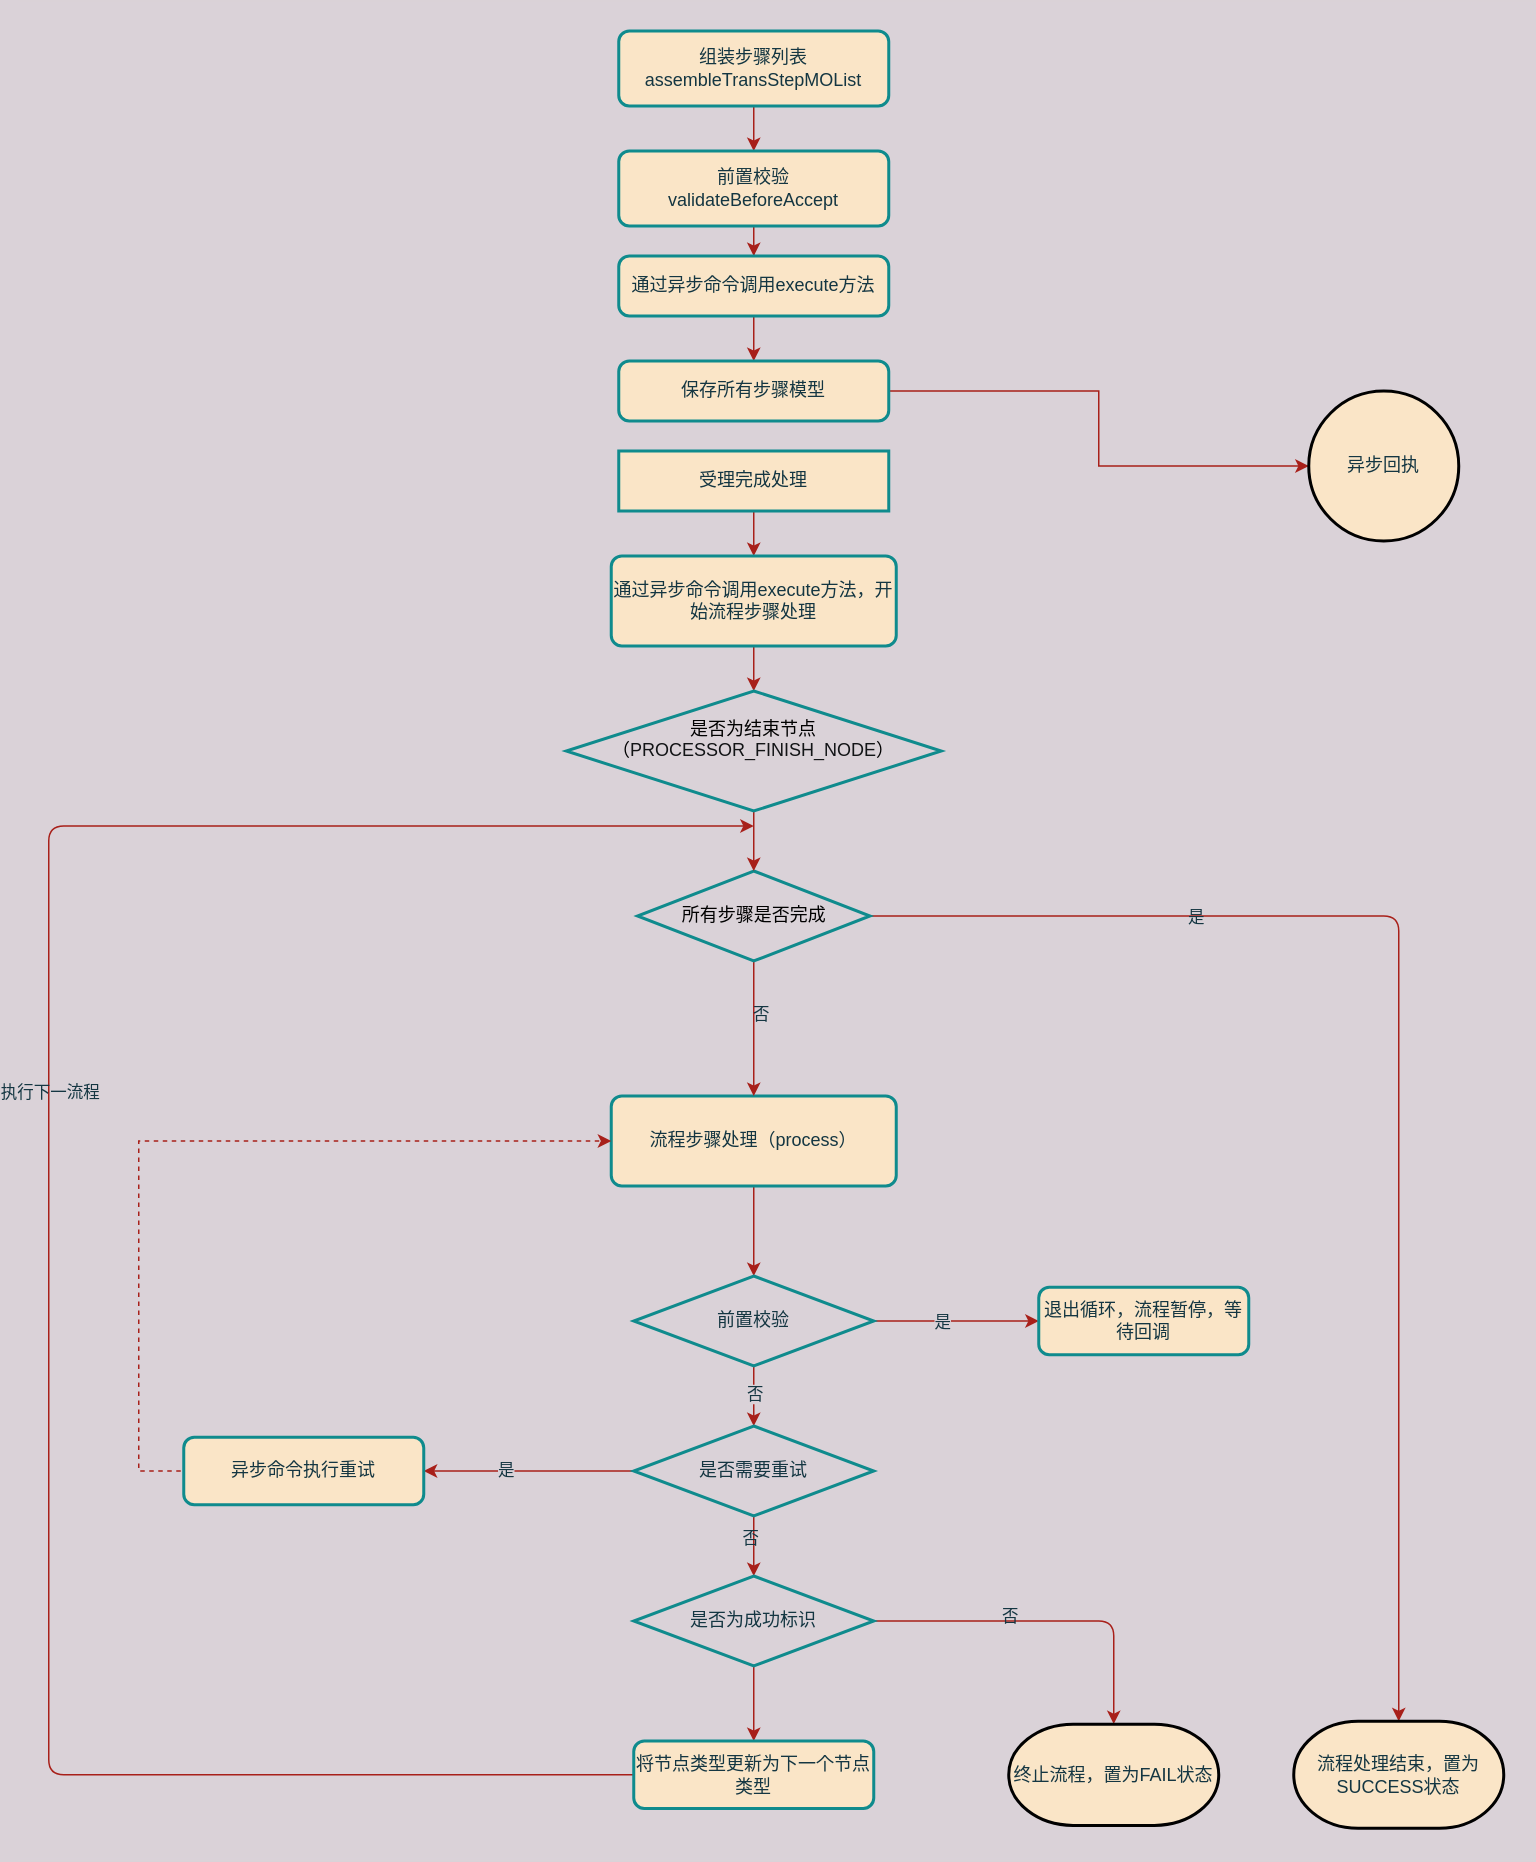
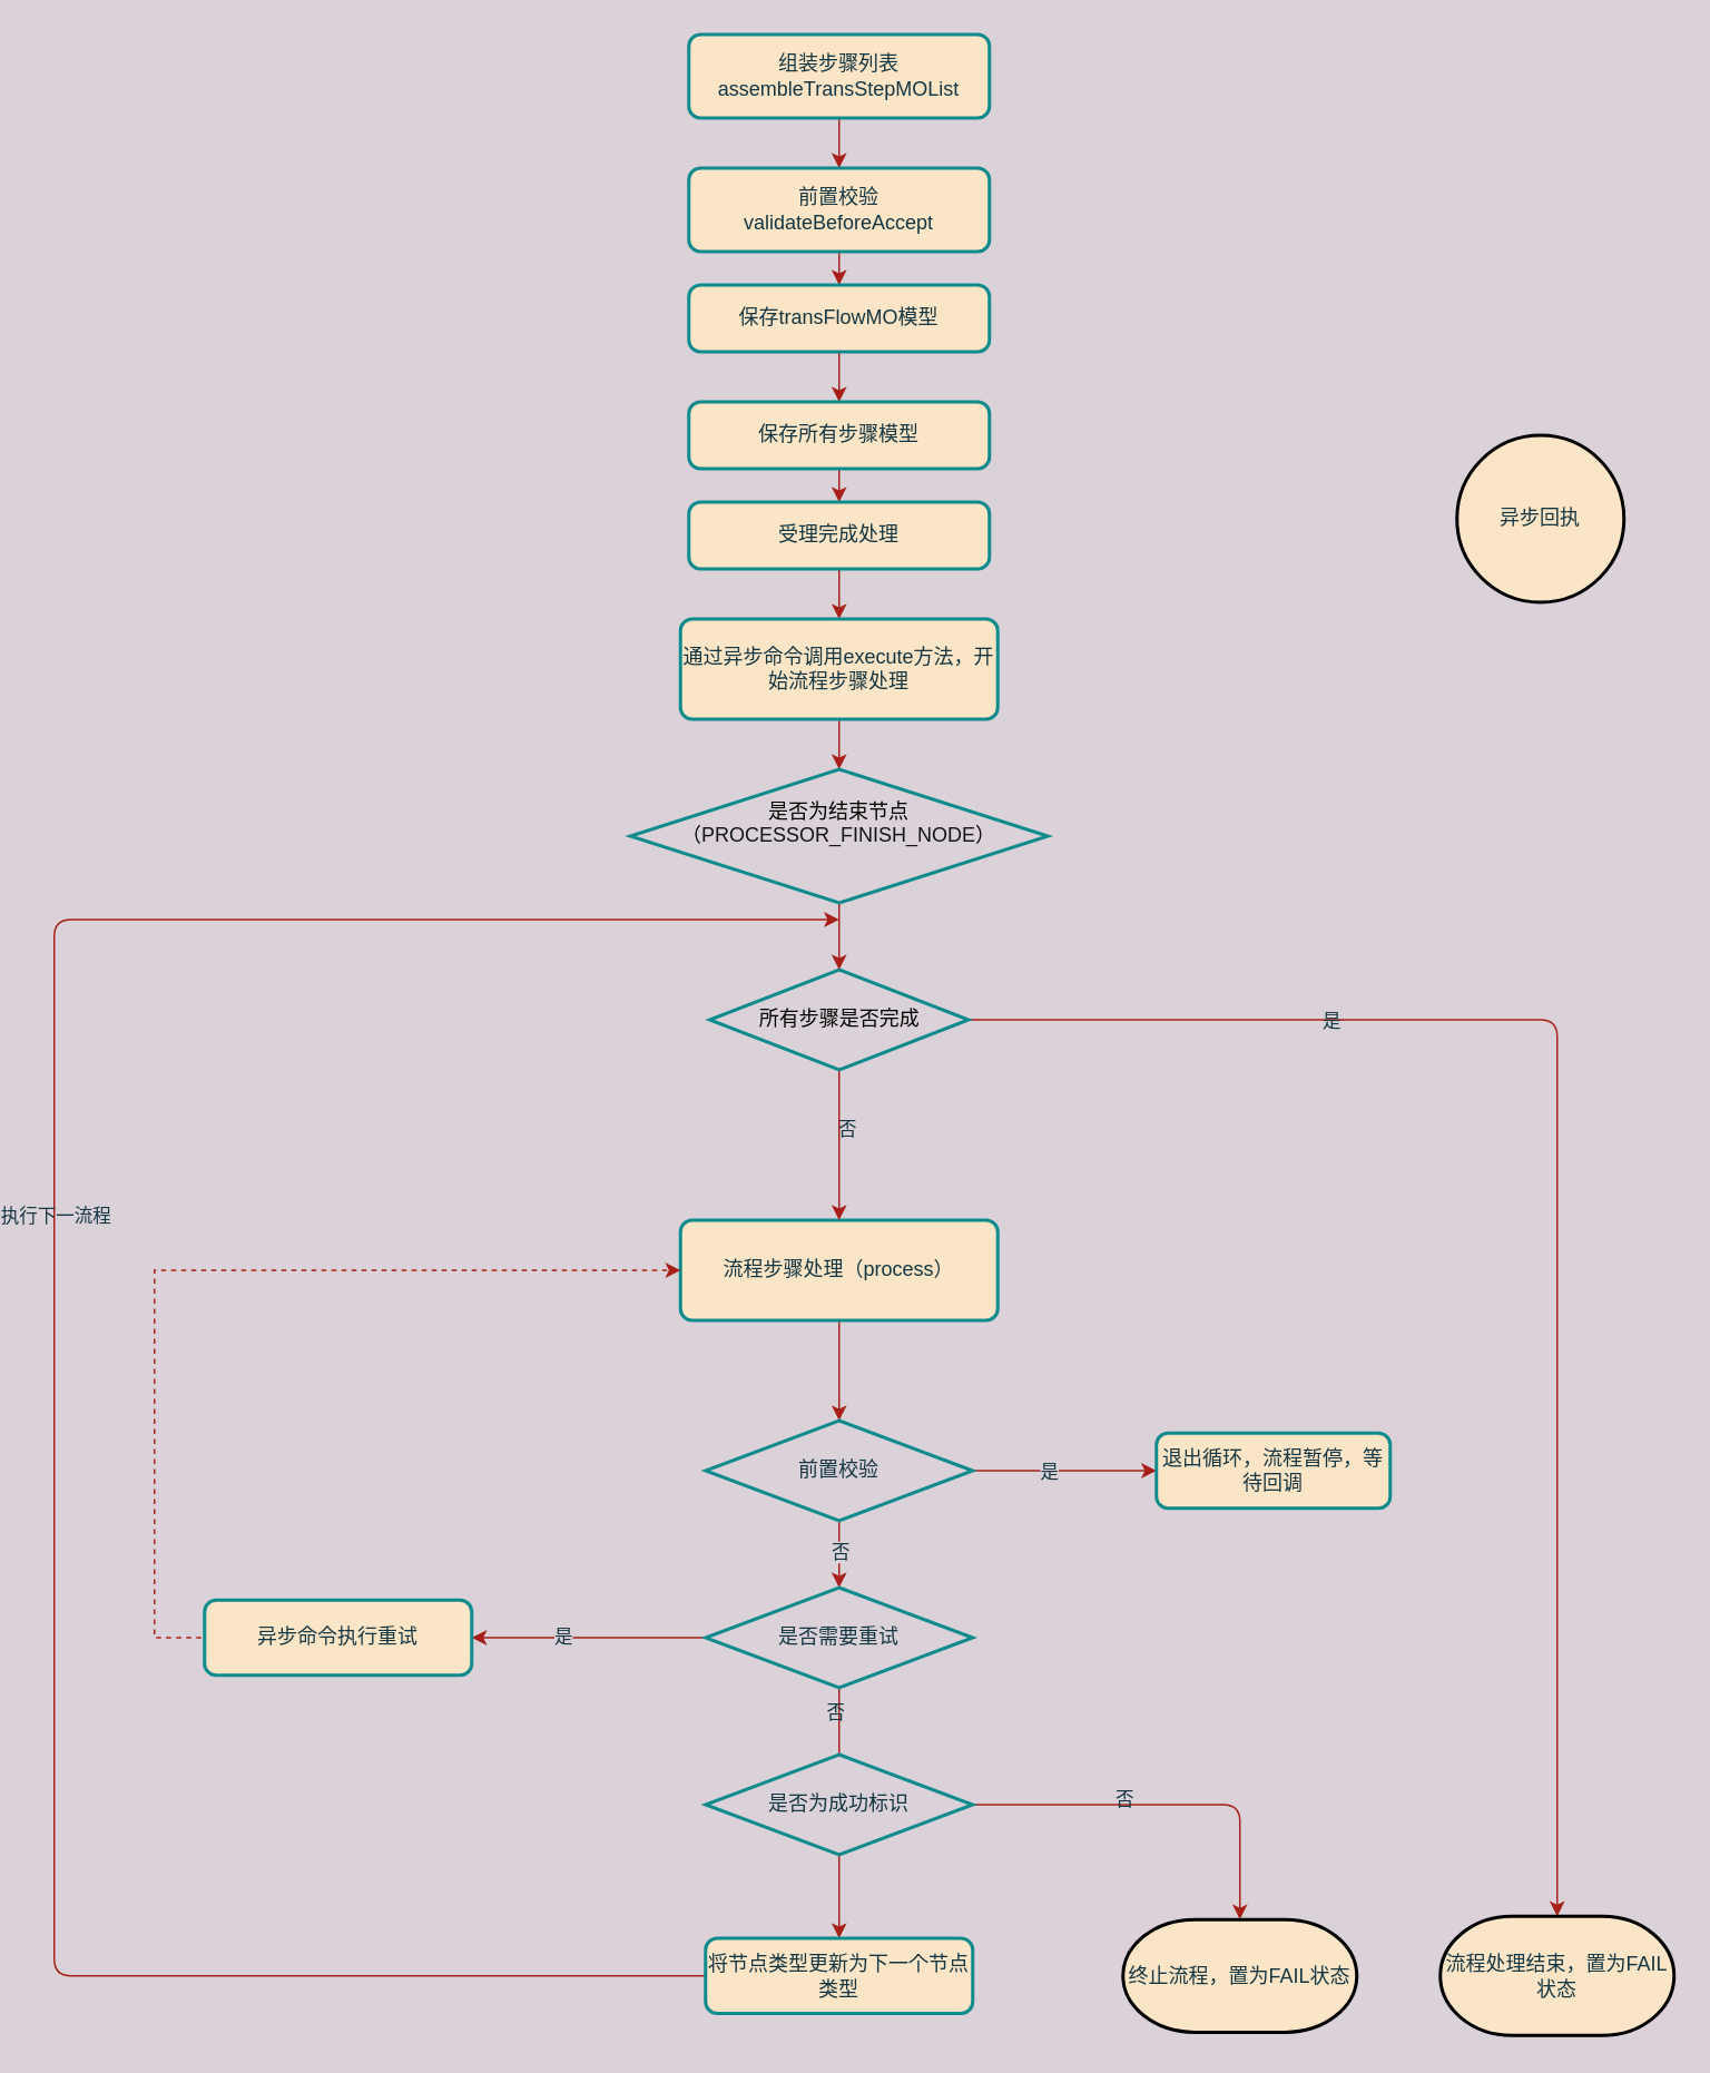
- <mxCell id="7" value="通过异步命令调用execute方法" style="rounded=1;whiteSpace=wrap;html=1;absoluteArcSize=1;arcSize=14;strokeWidth=2;fillColor=#FAE5C7;strokeColor=#0F8B8D;fontColor=#143642;" vertex="1" parent="1"><mxGeometry x="400" y="170" width="180" height="40" as="geometry" /></mxCell>
+ <mxCell id="7" value="保存transFlowMO模型" style="rounded=1;whiteSpace=wrap;html=1;absoluteArcSize=1;arcSize=14;strokeWidth=2;fillColor=#FAE5C7;strokeColor=#0F8B8D;fontColor=#143642;" vertex="1" parent="1"><mxGeometry x="400" y="170" width="180" height="40" as="geometry" /></mxCell>
- <mxCell id="8" style="edgeStyle=orthogonalEdgeStyle;rounded=0;orthogonalLoop=1;jettySize=auto;html=1;labelBackgroundColor=#DAD2D8;strokeColor=#A8201A;fontColor=#143642;" edge="1" parent="1" source="9" target="36"><mxGeometry relative="1" as="geometry" /></mxCell>
+ <mxCell id="8" style="edgeStyle=orthogonalEdgeStyle;rounded=0;orthogonalLoop=1;jettySize=auto;html=1;labelBackgroundColor=#DAD2D8;strokeColor=#A8201A;fontColor=#143642;" edge="1" parent="1" source="9" target="11"><mxGeometry relative="1" as="geometry" /></mxCell>
- <mxCell id="11" value="受理完成处理" style="whiteSpace=wrap;html=1;absoluteArcSize=1;arcSize=14;strokeWidth=2;fillColor=#FAE5C7;strokeColor=#0F8B8D;fontColor=#143642;rounded=0;" vertex="1" parent="1"><mxGeometry x="400" y="300" width="180" height="40" as="geometry" /></mxCell>
+ <mxCell id="11" value="受理完成处理" style="rounded=1;whiteSpace=wrap;html=1;absoluteArcSize=1;arcSize=14;strokeWidth=2;fillColor=#FAE5C7;strokeColor=#0F8B8D;fontColor=#143642;" vertex="1" parent="1"><mxGeometry x="400" y="300" width="180" height="40" as="geometry" /></mxCell>
- <mxCell id="24" style="edgeStyle=orthogonalEdgeStyle;curved=0;rounded=1;sketch=0;orthogonalLoop=1;jettySize=auto;html=1;entryX=0.5;entryY=0;entryDx=0;entryDy=0;entryPerimeter=0;fontColor=#143642;strokeColor=#A8201A;fillColor=#FAE5C7;" edge="1" parent="1" source="26" target="32"><mxGeometry relative="1" as="geometry" /></mxCell>
+ <mxCell id="24" style="edgeStyle=orthogonalEdgeStyle;curved=0;rounded=1;sketch=0;orthogonalLoop=1;jettySize=auto;html=1;entryX=0.5;entryY=0;entryDx=0;entryDy=0;entryPerimeter=0;fontColor=#143642;strokeColor=#A8201A;fillColor=#FAE5C7;endArrow=none;" edge="1" parent="1" source="26" target="32"><mxGeometry relative="1" as="geometry" /></mxCell>
- <mxCell id="42" value="流程处理结束，置为SUCCESS状态" style="strokeWidth=2;html=1;shape=mxgraph.flowchart.terminator;whiteSpace=wrap;rounded=0;labelBackgroundColor=none;sketch=0;fontColor=#143642;fillColor=#FAE5C7;" vertex="1" parent="1"><mxGeometry x="850" y="1146.88" width="140" height="71.25" as="geometry" /></mxCell>
+ <mxCell id="42" value="流程处理结束，置为FAIL状态" style="strokeWidth=2;html=1;shape=mxgraph.flowchart.terminator;whiteSpace=wrap;rounded=0;labelBackgroundColor=none;sketch=0;fontColor=#143642;fillColor=#FAE5C7;" vertex="1" parent="1"><mxGeometry x="850" y="1146.88" width="140" height="71.25" as="geometry" /></mxCell>
